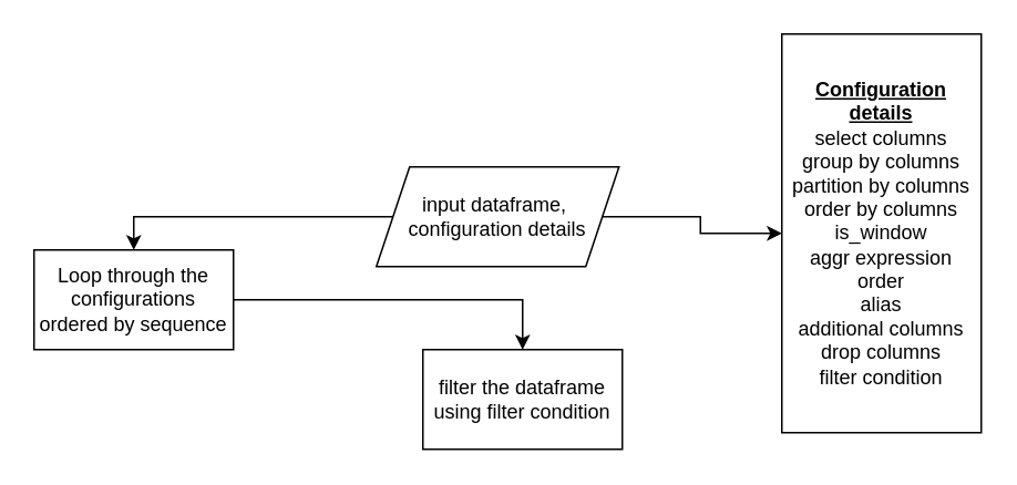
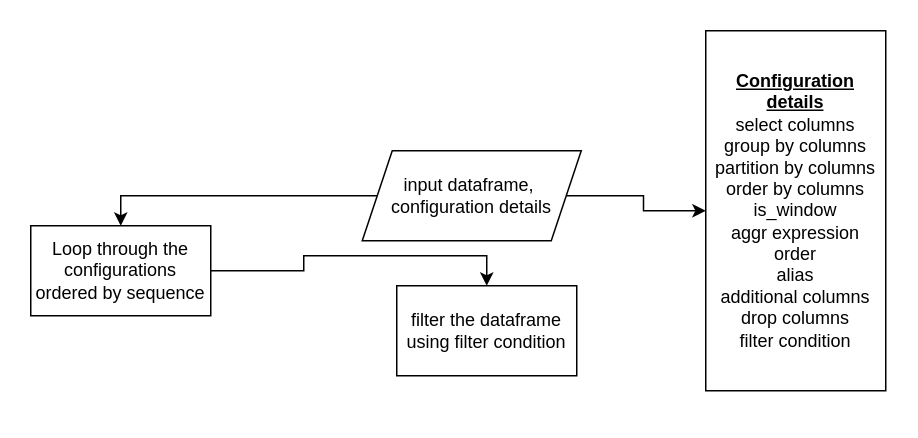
- <mxCell id="4" value="input dataframe,&amp;nbsp;&lt;br&gt;configuration details" style="shape=parallelogram;perimeter=parallelogramPerimeter;whiteSpace=wrap;html=1;fixedSize=1;" vertex="1" parent="1"><mxGeometry x="226" y="100" width="146" height="60" as="geometry" /></mxCell>
+ <mxCell id="4" value="input dataframe,&amp;nbsp;&lt;br&gt;configuration details" style="shape=parallelogram;perimeter=parallelogramPerimeter;whiteSpace=wrap;html=1;fixedSize=1;" vertex="1" parent="1"><mxGeometry x="241" y="100" width="146" height="60" as="geometry" /></mxCell>
- <mxCell id="8" value="filter the dataframe using filter condition" style="whiteSpace=wrap;html=1;" vertex="1" parent="1"><mxGeometry x="254" y="210" width="120" height="60" as="geometry" /></mxCell>
+ <mxCell id="8" value="filter the dataframe using filter condition" style="whiteSpace=wrap;html=1;" vertex="1" parent="1"><mxGeometry x="264" y="190" width="120" height="60" as="geometry" /></mxCell>
